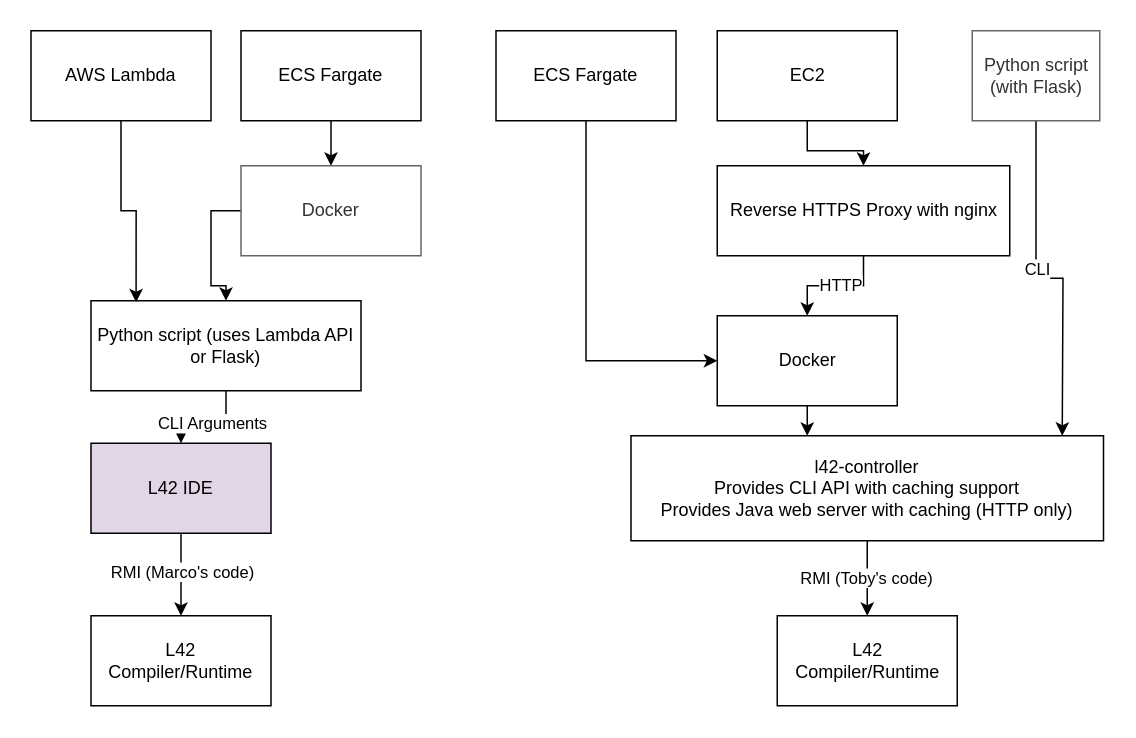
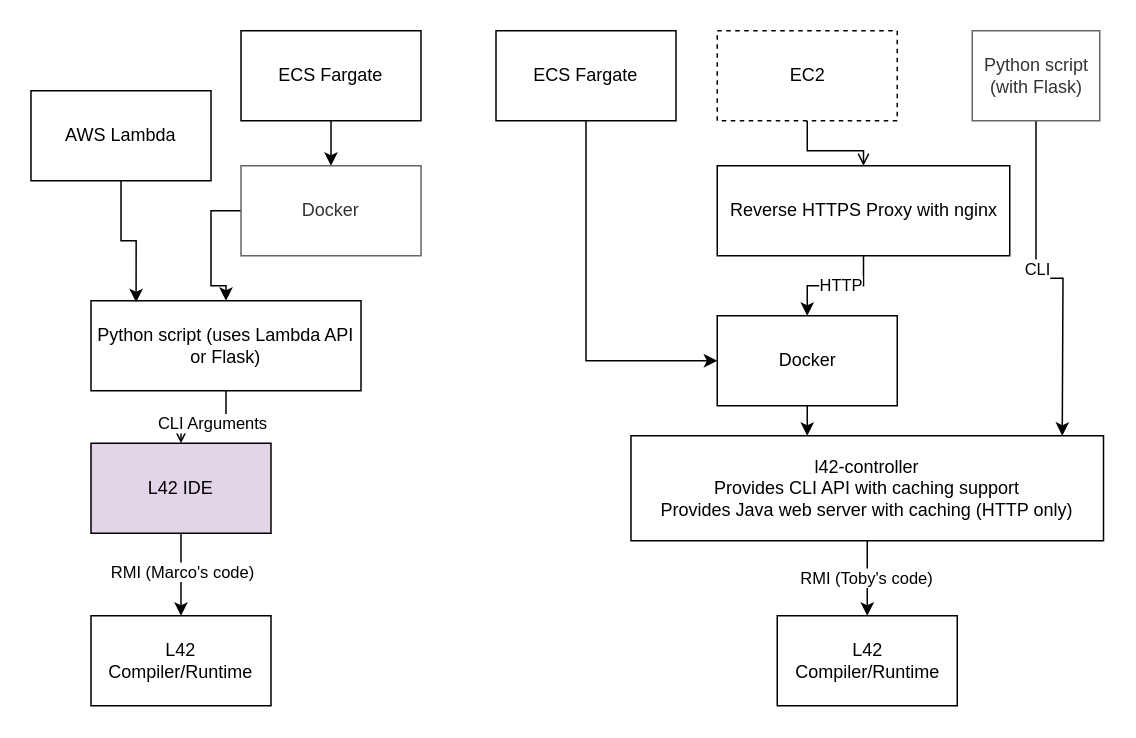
- <mxCell id="26" value="AWS Lambda" style="rounded=0;whiteSpace=wrap;html=1;fillColor=default;" vertex="1" parent="1"><mxGeometry x="20" y="20" width="120" height="60" as="geometry" /></mxCell>
+ <mxCell id="26" value="AWS Lambda" style="rounded=0;whiteSpace=wrap;html=1;fillColor=default;" vertex="1" parent="1"><mxGeometry x="20" y="60" width="120" height="60" as="geometry" /></mxCell>
- <mxCell id="24" value="EC2" style="rounded=0;whiteSpace=wrap;html=1;fillColor=default;" vertex="1" parent="1"><mxGeometry x="477.5" y="20" width="120" height="60" as="geometry" /></mxCell>
+ <mxCell id="24" value="EC2" style="rounded=0;whiteSpace=wrap;html=1;fillColor=default;dashed=1;" vertex="1" parent="1"><mxGeometry x="477.5" y="20" width="120" height="60" as="geometry" /></mxCell>
- <mxCell id="23" style="edgeStyle=orthogonalEdgeStyle;rounded=0;orthogonalLoop=1;jettySize=auto;html=1;exitX=0.5;exitY=1;exitDx=0;exitDy=0;entryX=0.5;entryY=0;entryDx=0;entryDy=0;" edge="1" parent="1" source="24" target="22"><mxGeometry relative="1" as="geometry" /></mxCell>
+ <mxCell id="23" style="edgeStyle=orthogonalEdgeStyle;rounded=0;orthogonalLoop=1;jettySize=auto;html=1;exitX=0.5;exitY=1;exitDx=0;exitDy=0;entryX=0.5;entryY=0;entryDx=0;entryDy=0;endArrow=open;" edge="1" parent="1" source="24" target="22"><mxGeometry relative="1" as="geometry" /></mxCell>
- <mxCell id="2" style="edgeStyle=orthogonalEdgeStyle;rounded=0;orthogonalLoop=1;jettySize=auto;html=1;exitX=0.5;exitY=1;exitDx=0;exitDy=0;entryX=0.5;entryY=0;entryDx=0;entryDy=0;" parent="1" source="4" target="7" edge="1"><mxGeometry relative="1" as="geometry" /></mxCell>
+ <mxCell id="2" style="edgeStyle=orthogonalEdgeStyle;rounded=0;orthogonalLoop=1;jettySize=auto;html=1;exitX=0.5;exitY=1;exitDx=0;exitDy=0;entryX=0.5;entryY=0;entryDx=0;entryDy=0;endArrow=open;" parent="1" source="4" target="7" edge="1"><mxGeometry relative="1" as="geometry" /></mxCell>
